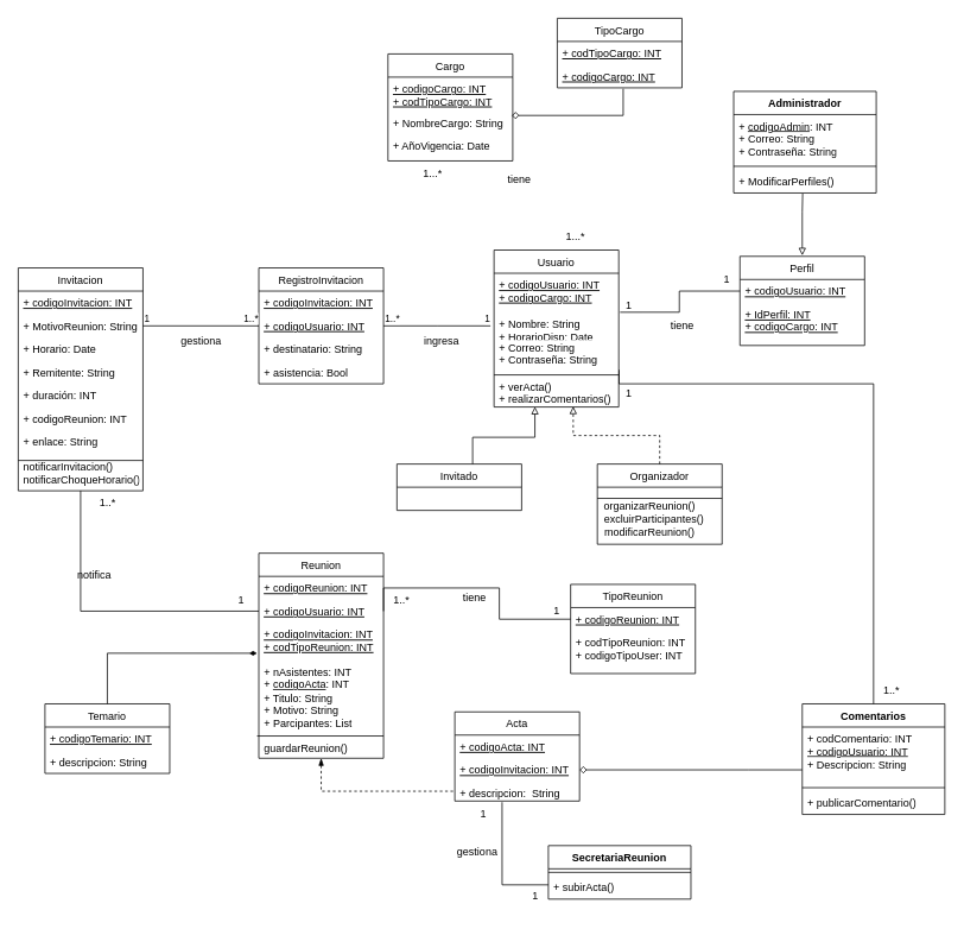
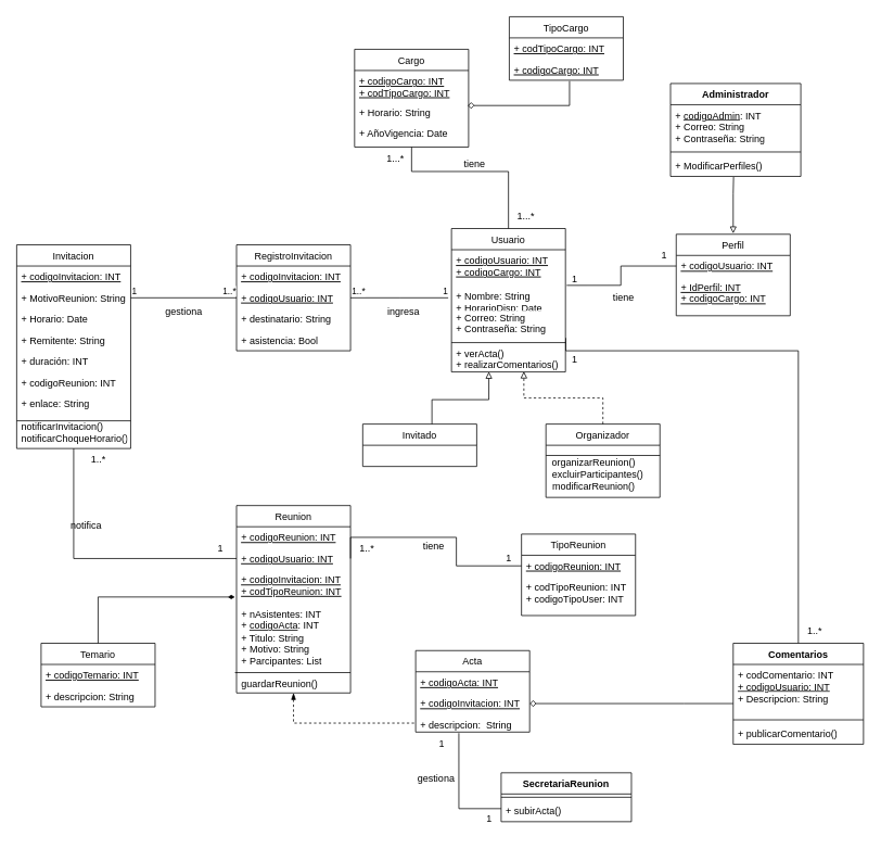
- <mxCell id="57" value="+ NombreCargo: String" style="text;strokeColor=none;fillColor=none;align=left;verticalAlign=top;spacingLeft=4;spacingRight=4;overflow=hidden;rotatable=0;points=[[0,0.5],[1,0.5]];portConstraint=eastwest;" parent="55" vertex="1"><mxGeometry y="64" width="140" height="26" as="geometry" /></mxCell>
+ <mxCell id="57" value="+ Horario: String" style="text;strokeColor=none;fillColor=none;align=left;verticalAlign=top;spacingLeft=4;spacingRight=4;overflow=hidden;rotatable=0;points=[[0,0.5],[1,0.5]];portConstraint=eastwest;" parent="55" vertex="1"><mxGeometry y="64" width="140" height="26" as="geometry" /></mxCell>
+ <mxCell id="2" value="" style="edgeStyle=orthogonalEdgeStyle;rounded=0;orthogonalLoop=1;jettySize=auto;html=1;endArrow=none;endFill=0;" parent="1" source="3" target="55" edge="1"><mxGeometry relative="1" as="geometry"><Array as="points"><mxPoint x="624" y="210" /><mxPoint x="505" y="210" /></Array></mxGeometry></mxCell>
